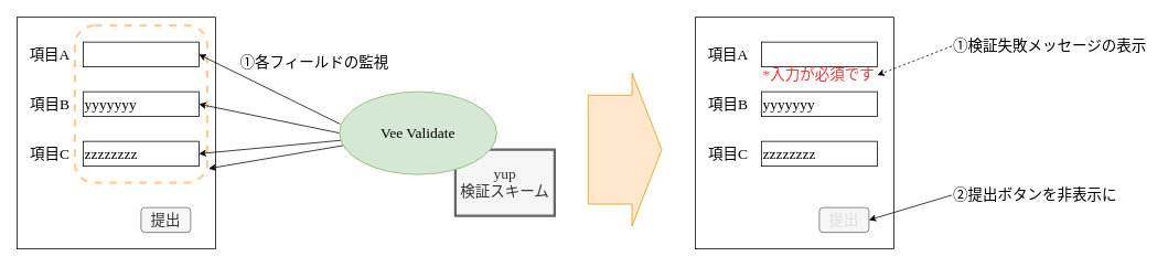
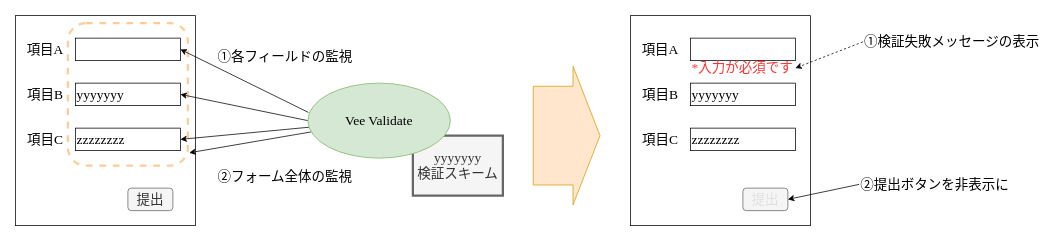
- <mxCell id="31" value="yup&lt;br&gt;検証スキーム" style="rounded=0;whiteSpace=wrap;html=1;fontFamily=Noto Sans JP;fontSource=https%3A%2F%2Ffonts.googleapis.com%2Fcss%3Ffamily%3DNoto%2BSans%2BJP;fontSize=18;strokeWidth=3;fillColor=#f5f5f5;fontColor=#333333;strokeColor=#666666;" parent="1" vertex="1"><mxGeometry x="550" y="180" width="120" height="80" as="geometry" /></mxCell>
+ <mxCell id="31" value="yyyyyyy&lt;br&gt;検証スキーム" style="rounded=0;whiteSpace=wrap;html=1;fontFamily=Noto Sans JP;fontSource=https%3A%2F%2Ffonts.googleapis.com%2Fcss%3Ffamily%3DNoto%2BSans%2BJP;fontSize=18;strokeWidth=3;fillColor=#f5f5f5;fontColor=#333333;strokeColor=#666666;" parent="1" vertex="1"><mxGeometry x="550" y="180" width="120" height="80" as="geometry" /></mxCell>
+ <mxCell id="16" value="②フォーム全体の監視" style="text;html=1;strokeColor=none;fillColor=none;align=left;verticalAlign=middle;whiteSpace=wrap;rounded=0;fontFamily=Noto Sans JP;fontSource=https%3A%2F%2Ffonts.googleapis.com%2Fcss%3Ffamily%3DNoto%2BSans%2BJP;fontSize=18;" parent="1" vertex="1"><mxGeometry x="288" y="210" width="210" height="50" as="geometry" /></mxCell>
- <mxCell id="28" value="②提出ボタンを非表示に" style="text;html=1;strokeColor=none;fillColor=none;align=left;verticalAlign=middle;whiteSpace=wrap;rounded=0;fontFamily=Noto Sans JP;fontSource=https%3A%2F%2Ffonts.googleapis.com%2Fcss%3Ffamily%3DNoto%2BSans%2BJP;fontSize=18;" parent="1" vertex="1"><mxGeometry x="1150" y="210" width="240" height="50" as="geometry" /></mxCell>
+ <mxCell id="28" value="②提出ボタンを非表示に" style="text;html=1;strokeColor=none;fillColor=none;align=left;verticalAlign=middle;whiteSpace=wrap;rounded=0;fontFamily=Noto Sans JP;fontSource=https%3A%2F%2Ffonts.googleapis.com%2Fcss%3Ffamily%3DNoto%2BSans%2BJP;fontSize=18;" parent="1" vertex="1"><mxGeometry x="1145" y="220" width="240" height="50" as="geometry" /></mxCell>
